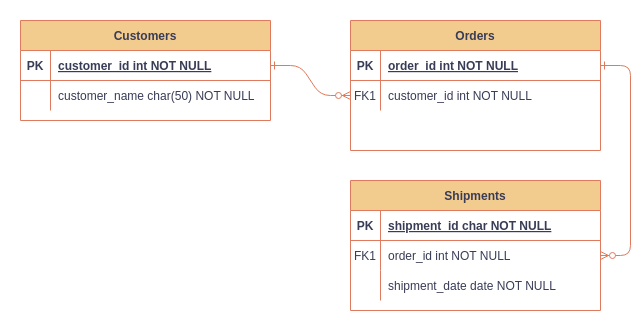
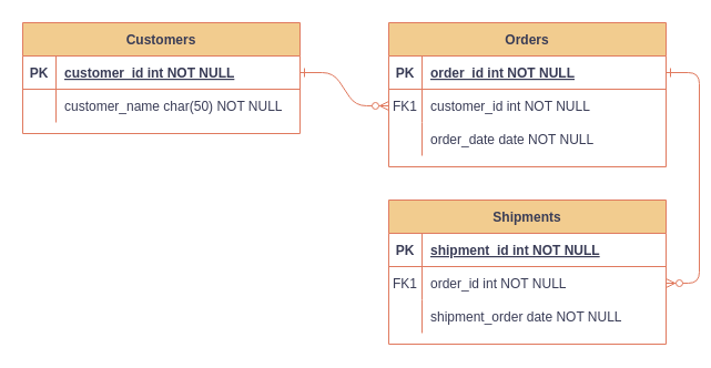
+ <mxCell id="13" value="order_date date NOT NULL" style="shape=partialRectangle;overflow=hidden;connectable=0;fillColor=none;top=0;left=0;bottom=0;right=0;align=left;spacingLeft=6;labelBackgroundColor=none;strokeColor=#E07A5F;fontColor=#393C56;" parent="11" vertex="1"><mxGeometry x="30" width="220" height="30" as="geometry"><mxRectangle width="220" height="30" as="alternateBounds" /></mxGeometry></mxCell>
- <mxCell id="17" value="shipment_id char NOT NULL " style="shape=partialRectangle;overflow=hidden;connectable=0;fillColor=none;top=0;left=0;bottom=0;right=0;align=left;spacingLeft=6;fontStyle=5;labelBackgroundColor=none;strokeColor=#E07A5F;fontColor=#393C56;" parent="15" vertex="1"><mxGeometry x="30" width="220" height="30" as="geometry"><mxRectangle width="220" height="30" as="alternateBounds" /></mxGeometry></mxCell>
+ <mxCell id="17" value="shipment_id int NOT NULL " style="shape=partialRectangle;overflow=hidden;connectable=0;fillColor=none;top=0;left=0;bottom=0;right=0;align=left;spacingLeft=6;fontStyle=5;labelBackgroundColor=none;strokeColor=#E07A5F;fontColor=#393C56;" parent="15" vertex="1"><mxGeometry x="30" width="220" height="30" as="geometry"><mxRectangle width="220" height="30" as="alternateBounds" /></mxGeometry></mxCell>
- <mxCell id="23" value="shipment_date date NOT NULL" style="shape=partialRectangle;overflow=hidden;connectable=0;fillColor=none;top=0;left=0;bottom=0;right=0;align=left;spacingLeft=6;labelBackgroundColor=none;strokeColor=#E07A5F;fontColor=#393C56;" parent="21" vertex="1"><mxGeometry x="30" width="220" height="30" as="geometry"><mxRectangle width="220" height="30" as="alternateBounds" /></mxGeometry></mxCell>
+ <mxCell id="23" value="shipment_order date NOT NULL" style="shape=partialRectangle;overflow=hidden;connectable=0;fillColor=none;top=0;left=0;bottom=0;right=0;align=left;spacingLeft=6;labelBackgroundColor=none;strokeColor=#E07A5F;fontColor=#393C56;" parent="21" vertex="1"><mxGeometry x="30" width="220" height="30" as="geometry"><mxRectangle width="220" height="30" as="alternateBounds" /></mxGeometry></mxCell>
